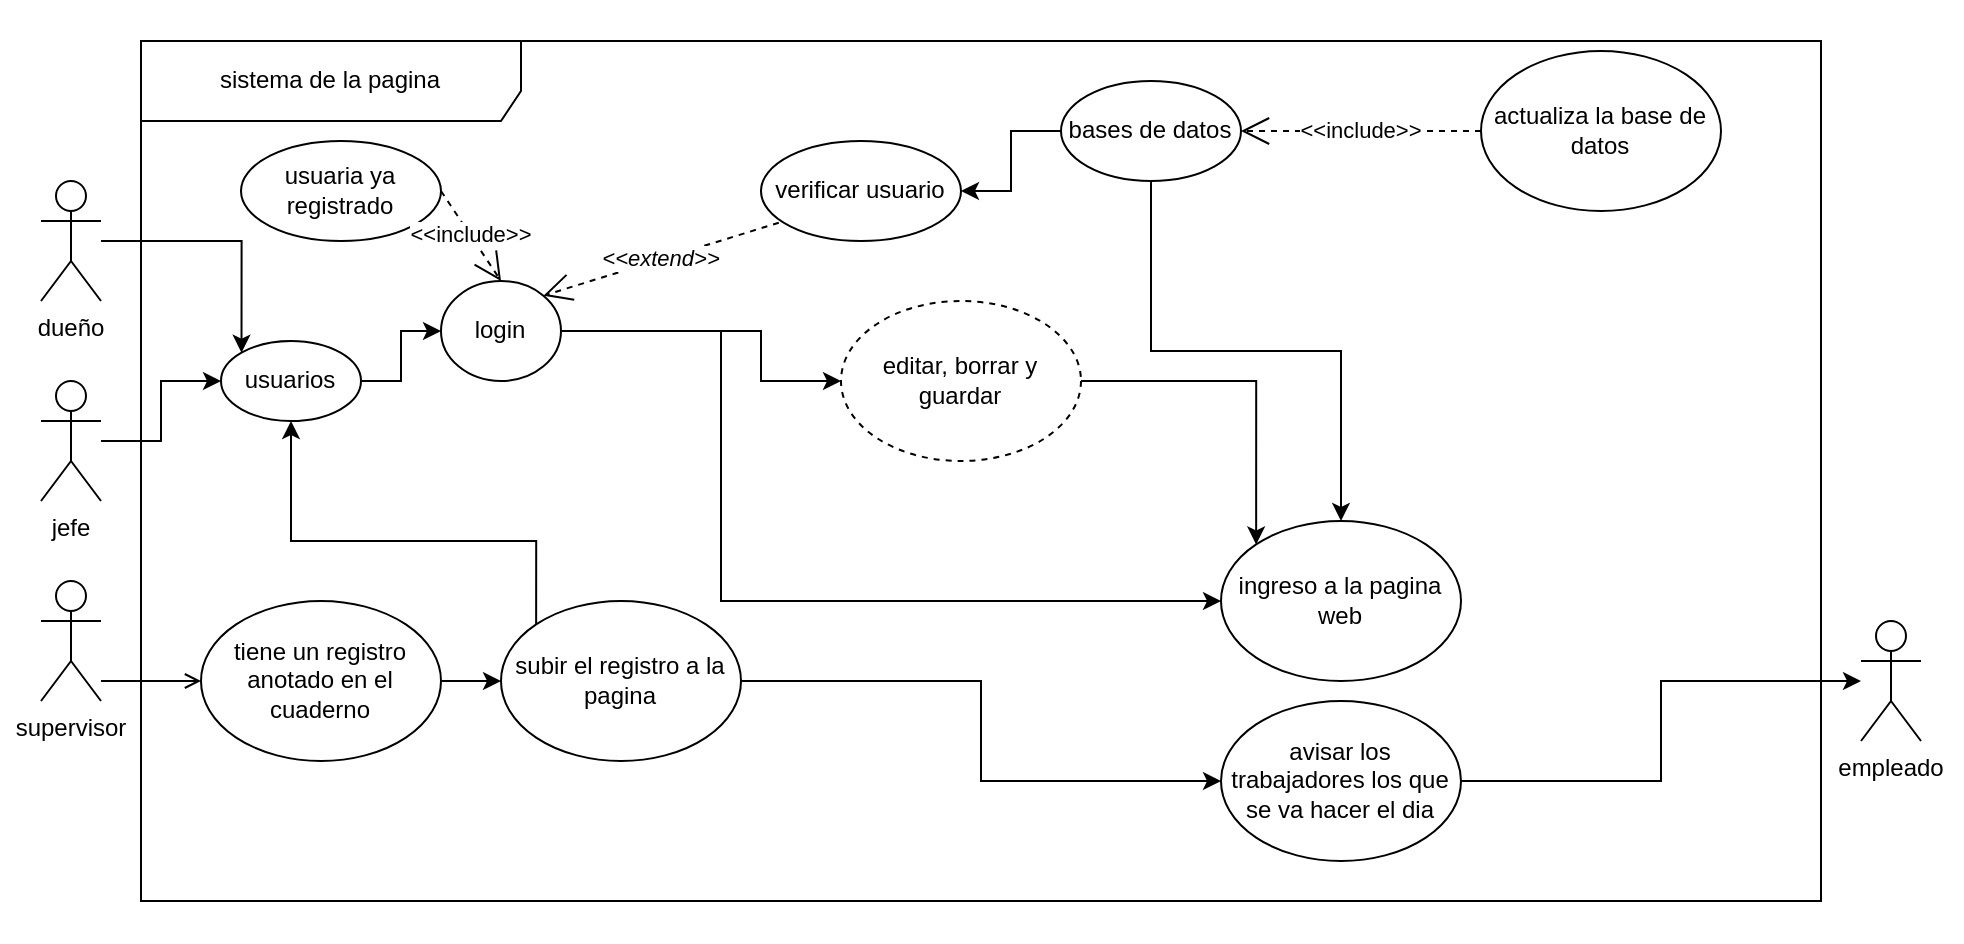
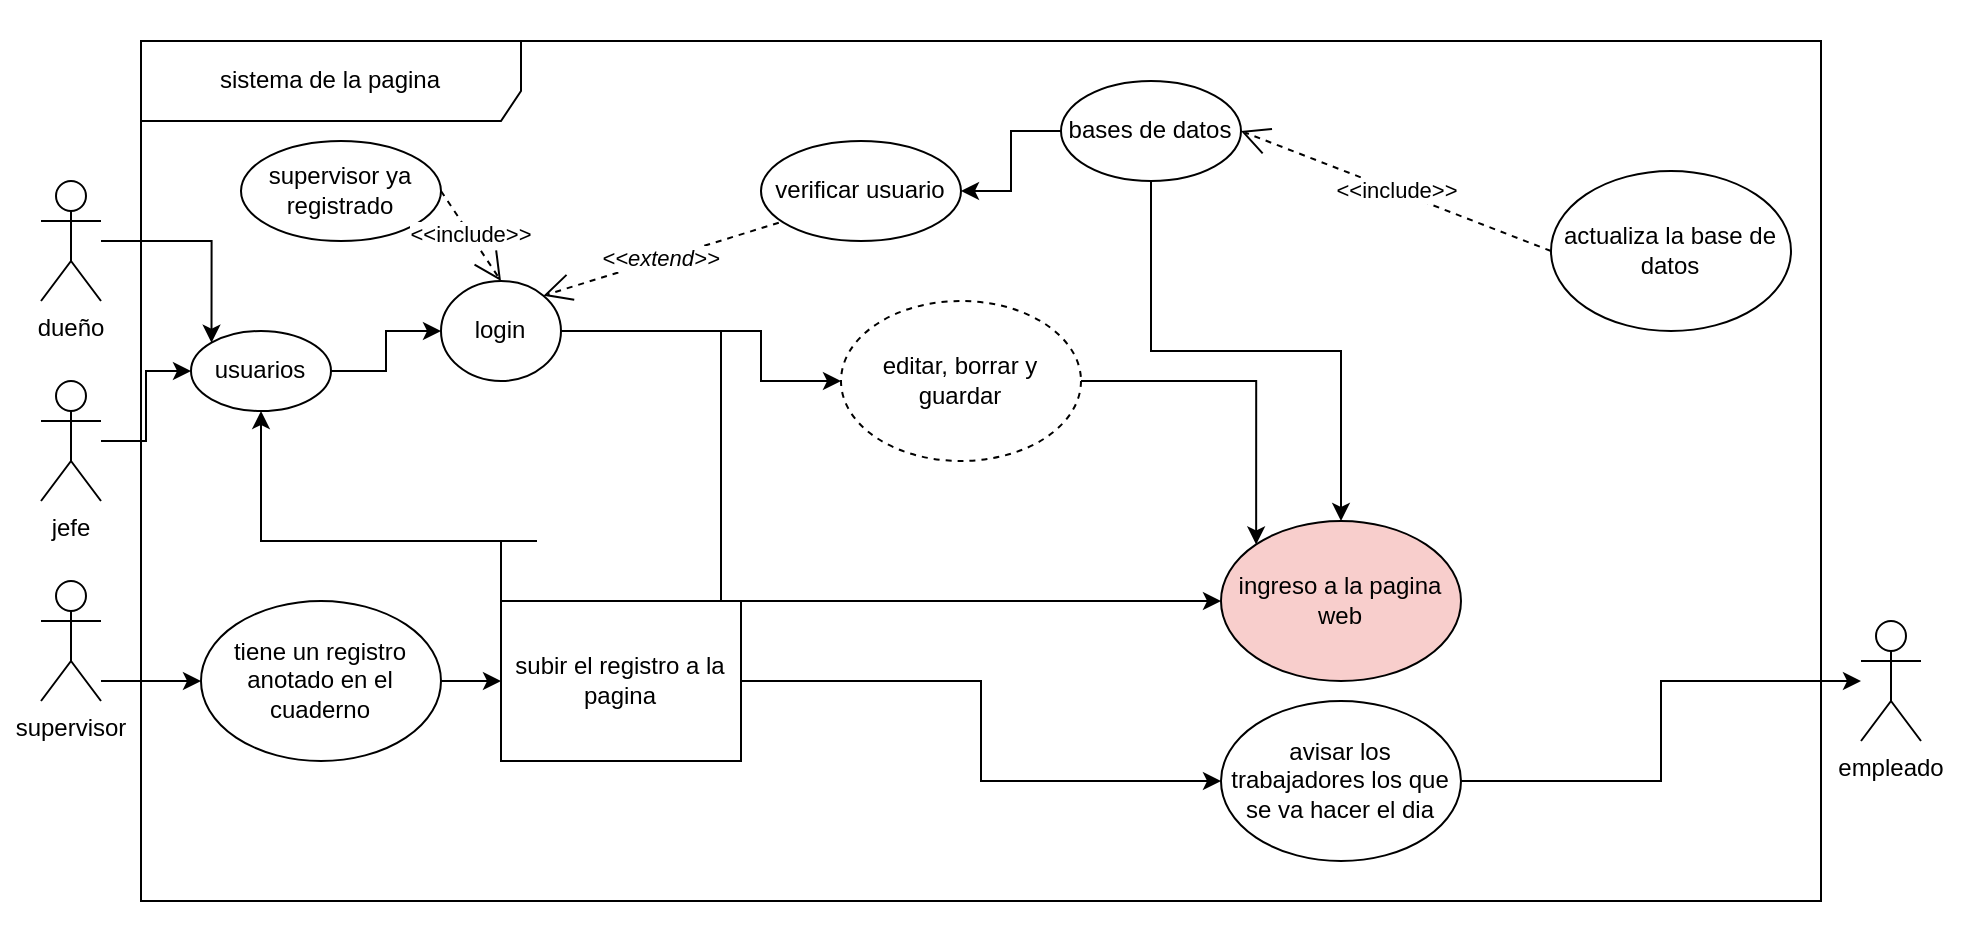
- <mxCell id="26" value="actualiza la base de datos" style="ellipse;whiteSpace=wrap;html=1;fontColor=default;" parent="1" vertex="1"><mxGeometry x="740" y="25" width="120" height="80" as="geometry" /></mxCell>
+ <mxCell id="26" value="actualiza la base de datos" style="ellipse;whiteSpace=wrap;html=1;fontColor=default;" parent="1" vertex="1"><mxGeometry x="775" y="85" width="120" height="80" as="geometry" /></mxCell>
- <mxCell id="30" value="usuaria ya registrado" style="ellipse;whiteSpace=wrap;html=1;" parent="1" vertex="1"><mxGeometry x="120" y="70" width="100" height="50" as="geometry" /></mxCell>
+ <mxCell id="30" value="supervisor ya registrado" style="ellipse;whiteSpace=wrap;html=1;" parent="1" vertex="1"><mxGeometry x="120" y="70" width="100" height="50" as="geometry" /></mxCell>
- <mxCell id="33" value="usuarios" style="ellipse;whiteSpace=wrap;html=1;" parent="1" vertex="1"><mxGeometry x="110" y="170" width="70" height="40" as="geometry" /></mxCell>
+ <mxCell id="33" value="usuarios" style="ellipse;whiteSpace=wrap;html=1;" parent="1" vertex="1"><mxGeometry x="95" y="165" width="70" height="40" as="geometry" /></mxCell>
- <mxCell id="18" value="ingreso a la pagina web" style="ellipse;whiteSpace=wrap;html=1;fontColor=default;" parent="1" vertex="1"><mxGeometry x="610" y="260" width="120" height="80" as="geometry" /></mxCell>
+ <mxCell id="18" value="ingreso a la pagina web" style="ellipse;whiteSpace=wrap;html=1;fontColor=default;fillColor=#f8cecc;" parent="1" vertex="1"><mxGeometry x="610" y="260" width="120" height="80" as="geometry" /></mxCell>
- <mxCell id="7" style="edgeStyle=orthogonalEdgeStyle;rounded=0;orthogonalLoop=1;jettySize=auto;html=1;labelBorderColor=none;fontColor=default;endArrow=open;" parent="1" source="8" target="25" edge="1"><mxGeometry relative="1" as="geometry"><Array as="points"><mxPoint x="90" y="340" /><mxPoint x="90" y="340" /></Array></mxGeometry></mxCell>
+ <mxCell id="7" style="edgeStyle=orthogonalEdgeStyle;rounded=0;orthogonalLoop=1;jettySize=auto;html=1;labelBorderColor=none;fontColor=default;" parent="1" source="8" target="25" edge="1"><mxGeometry relative="1" as="geometry"><Array as="points"><mxPoint x="90" y="340" /><mxPoint x="90" y="340" /></Array></mxGeometry></mxCell>
- <mxCell id="21" value="subir el registro a la pagina" style="ellipse;whiteSpace=wrap;html=1;fontColor=default;" parent="1" vertex="1"><mxGeometry x="250" y="300" width="120" height="80" as="geometry" /></mxCell>
+ <mxCell id="21" value="subir el registro a la pagina" style="whiteSpace=wrap;html=1;fontColor=default;rounded=0;" parent="1" vertex="1"><mxGeometry x="250" y="300" width="120" height="80" as="geometry" /></mxCell>
